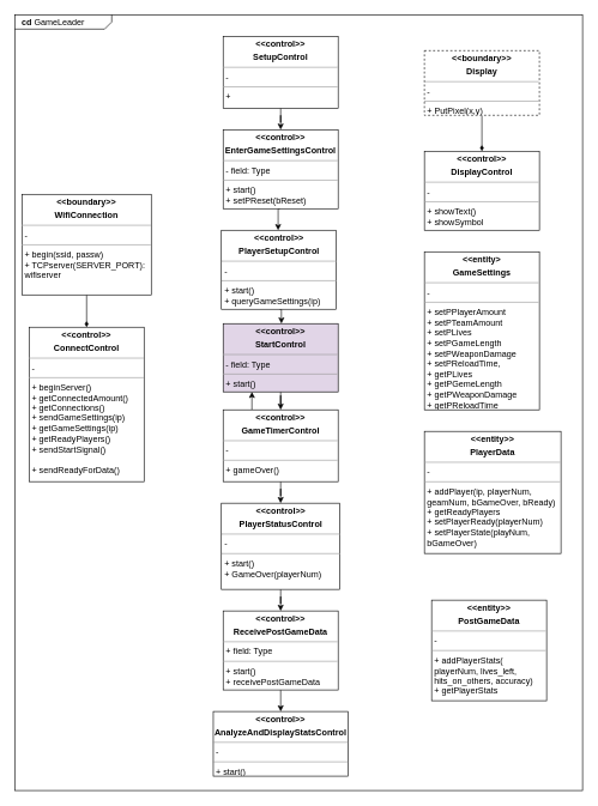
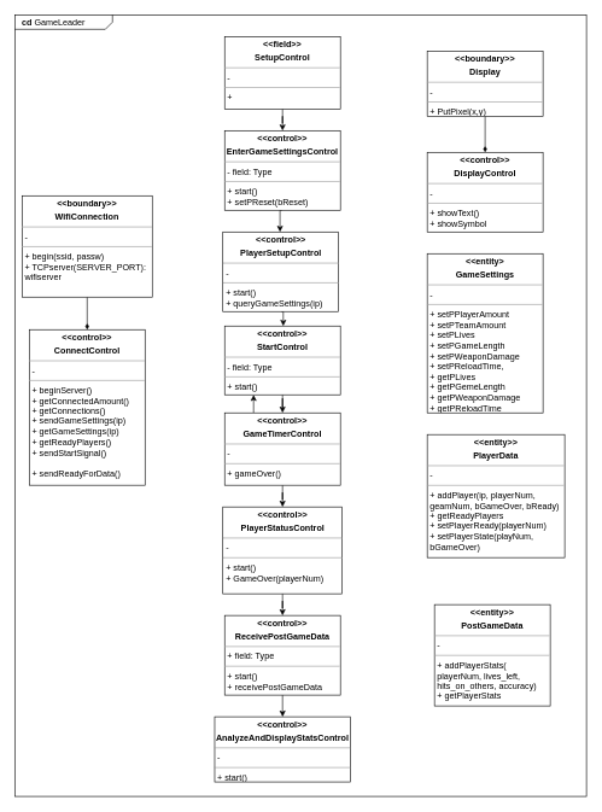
- <mxCell id="4" value="&lt;p style=&quot;margin:0px;margin-top:4px;text-align:center;&quot;&gt;&lt;b&gt;&amp;lt;&amp;lt;control&amp;gt;&amp;gt;&lt;/b&gt;&lt;/p&gt;&lt;p style=&quot;margin:0px;margin-top:4px;text-align:center;&quot;&gt;&lt;b&gt;SetupControl&lt;/b&gt;&lt;/p&gt;&lt;hr size=&quot;1&quot;&gt;&lt;p style=&quot;margin:0px;margin-left:4px;&quot;&gt;-&lt;/p&gt;&lt;hr size=&quot;1&quot;&gt;&lt;p style=&quot;margin:0px;margin-left:4px;&quot;&gt;+&lt;/p&gt;" style="verticalAlign=top;align=left;overflow=fill;fontSize=12;fontFamily=Helvetica;html=1;whiteSpace=wrap;" parent="1" vertex="1"><mxGeometry x="310" y="50" width="160" height="100" as="geometry" /></mxCell>
+ <mxCell id="4" value="&lt;p style=&quot;margin:0px;margin-top:4px;text-align:center;&quot;&gt;&lt;b&gt;&amp;lt;&amp;lt;field&amp;gt;&amp;gt;&lt;/b&gt;&lt;/p&gt;&lt;p style=&quot;margin:0px;margin-top:4px;text-align:center;&quot;&gt;&lt;b&gt;SetupControl&lt;/b&gt;&lt;/p&gt;&lt;hr size=&quot;1&quot;&gt;&lt;p style=&quot;margin:0px;margin-left:4px;&quot;&gt;-&lt;/p&gt;&lt;hr size=&quot;1&quot;&gt;&lt;p style=&quot;margin:0px;margin-left:4px;&quot;&gt;+&lt;/p&gt;" style="verticalAlign=top;align=left;overflow=fill;fontSize=12;fontFamily=Helvetica;html=1;whiteSpace=wrap;" parent="1" vertex="1"><mxGeometry x="310" y="50" width="160" height="100" as="geometry" /></mxCell>
- <mxCell id="27" value="&lt;p style=&quot;margin:0px;margin-top:4px;text-align:center;&quot;&gt;&lt;b&gt;&amp;lt;&amp;lt;boundary&amp;gt;&amp;gt;&lt;/b&gt;&lt;/p&gt;&lt;p style=&quot;margin:0px;margin-top:4px;text-align:center;&quot;&gt;&lt;b&gt;Display&lt;/b&gt;&lt;/p&gt;&lt;hr size=&quot;1&quot;&gt;&lt;p style=&quot;margin:0px;margin-left:4px;&quot;&gt;-&lt;/p&gt;&lt;hr size=&quot;1&quot;&gt;&lt;p style=&quot;margin:0px;margin-left:4px;&quot;&gt;+ PutPixel(x,y)&lt;/p&gt;" style="verticalAlign=top;align=left;overflow=fill;fontSize=12;fontFamily=Helvetica;html=1;whiteSpace=wrap;dashed=1;" vertex="1" parent="1"><mxGeometry x="590" y="70" width="160" height="90" as="geometry" /></mxCell>
+ <mxCell id="27" value="&lt;p style=&quot;margin:0px;margin-top:4px;text-align:center;&quot;&gt;&lt;b&gt;&amp;lt;&amp;lt;boundary&amp;gt;&amp;gt;&lt;/b&gt;&lt;/p&gt;&lt;p style=&quot;margin:0px;margin-top:4px;text-align:center;&quot;&gt;&lt;b&gt;Display&lt;/b&gt;&lt;/p&gt;&lt;hr size=&quot;1&quot;&gt;&lt;p style=&quot;margin:0px;margin-left:4px;&quot;&gt;-&lt;/p&gt;&lt;hr size=&quot;1&quot;&gt;&lt;p style=&quot;margin:0px;margin-left:4px;&quot;&gt;+ PutPixel(x,y)&lt;/p&gt;" style="verticalAlign=top;align=left;overflow=fill;fontSize=12;fontFamily=Helvetica;html=1;whiteSpace=wrap;" vertex="1" parent="1"><mxGeometry x="590" y="70" width="160" height="90" as="geometry" /></mxCell>
- <mxCell id="8" value="&lt;p style=&quot;margin:0px;margin-top:4px;text-align:center;&quot;&gt;&lt;b&gt;&amp;lt;&amp;lt;control&amp;gt;&amp;gt;&lt;/b&gt;&lt;/p&gt;&lt;p style=&quot;margin:0px;margin-top:4px;text-align:center;&quot;&gt;&lt;b&gt;StartControl&lt;/b&gt;&lt;/p&gt;&lt;hr size=&quot;1&quot;&gt;&lt;p style=&quot;margin:0px;margin-left:4px;&quot;&gt;- field: Type&lt;/p&gt;&lt;hr size=&quot;1&quot;&gt;&lt;p style=&quot;margin:0px;margin-left:4px;&quot;&gt;+ start()&lt;/p&gt;" style="verticalAlign=top;align=left;overflow=fill;fontSize=12;fontFamily=Helvetica;html=1;whiteSpace=wrap;fillColor=#e1d5e7;" vertex="1" parent="1"><mxGeometry x="310" y="450" width="160" height="95" as="geometry" /></mxCell>
+ <mxCell id="8" value="&lt;p style=&quot;margin:0px;margin-top:4px;text-align:center;&quot;&gt;&lt;b&gt;&amp;lt;&amp;lt;control&amp;gt;&amp;gt;&lt;/b&gt;&lt;/p&gt;&lt;p style=&quot;margin:0px;margin-top:4px;text-align:center;&quot;&gt;&lt;b&gt;StartControl&lt;/b&gt;&lt;/p&gt;&lt;hr size=&quot;1&quot;&gt;&lt;p style=&quot;margin:0px;margin-left:4px;&quot;&gt;- field: Type&lt;/p&gt;&lt;hr size=&quot;1&quot;&gt;&lt;p style=&quot;margin:0px;margin-left:4px;&quot;&gt;+ start()&lt;/p&gt;" style="verticalAlign=top;align=left;overflow=fill;fontSize=12;fontFamily=Helvetica;html=1;whiteSpace=wrap;" vertex="1" parent="1"><mxGeometry x="310" y="450" width="160" height="95" as="geometry" /></mxCell>
